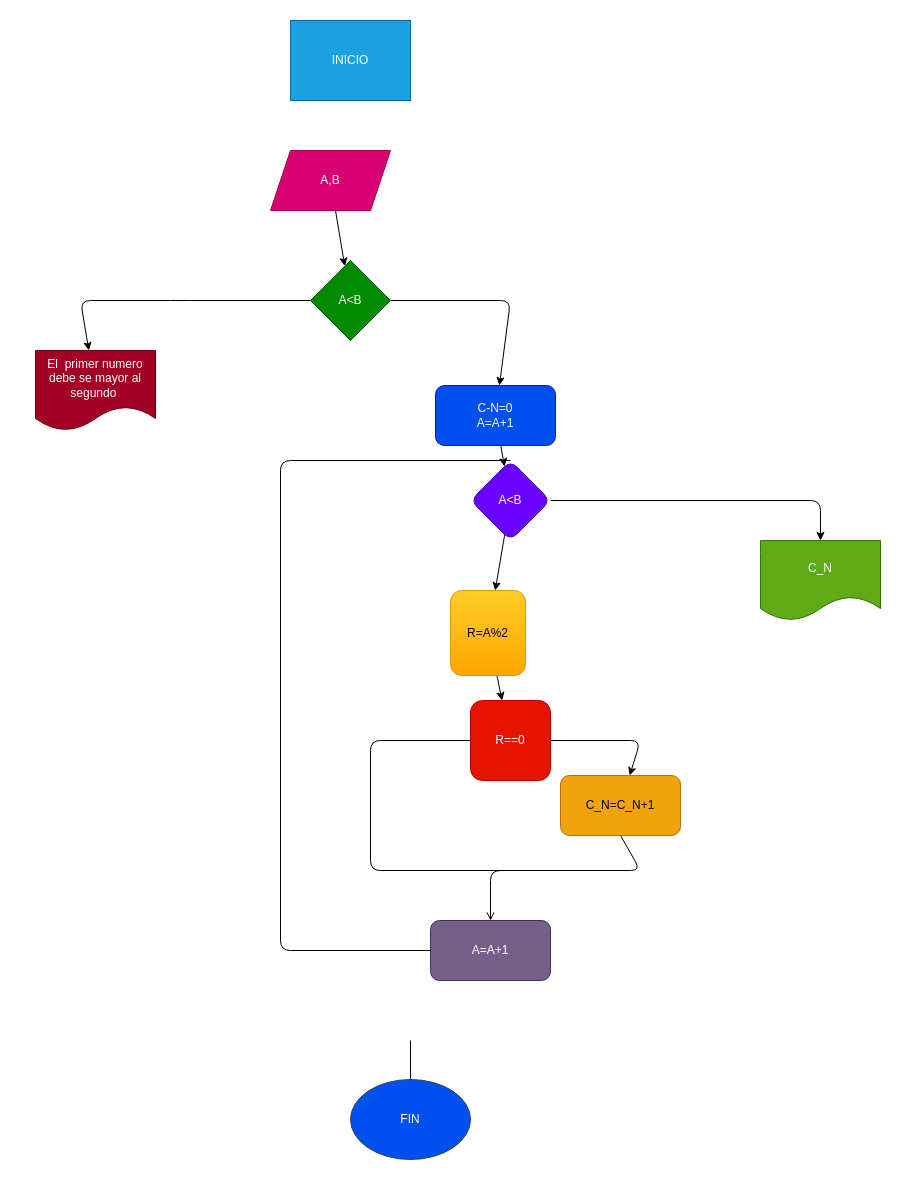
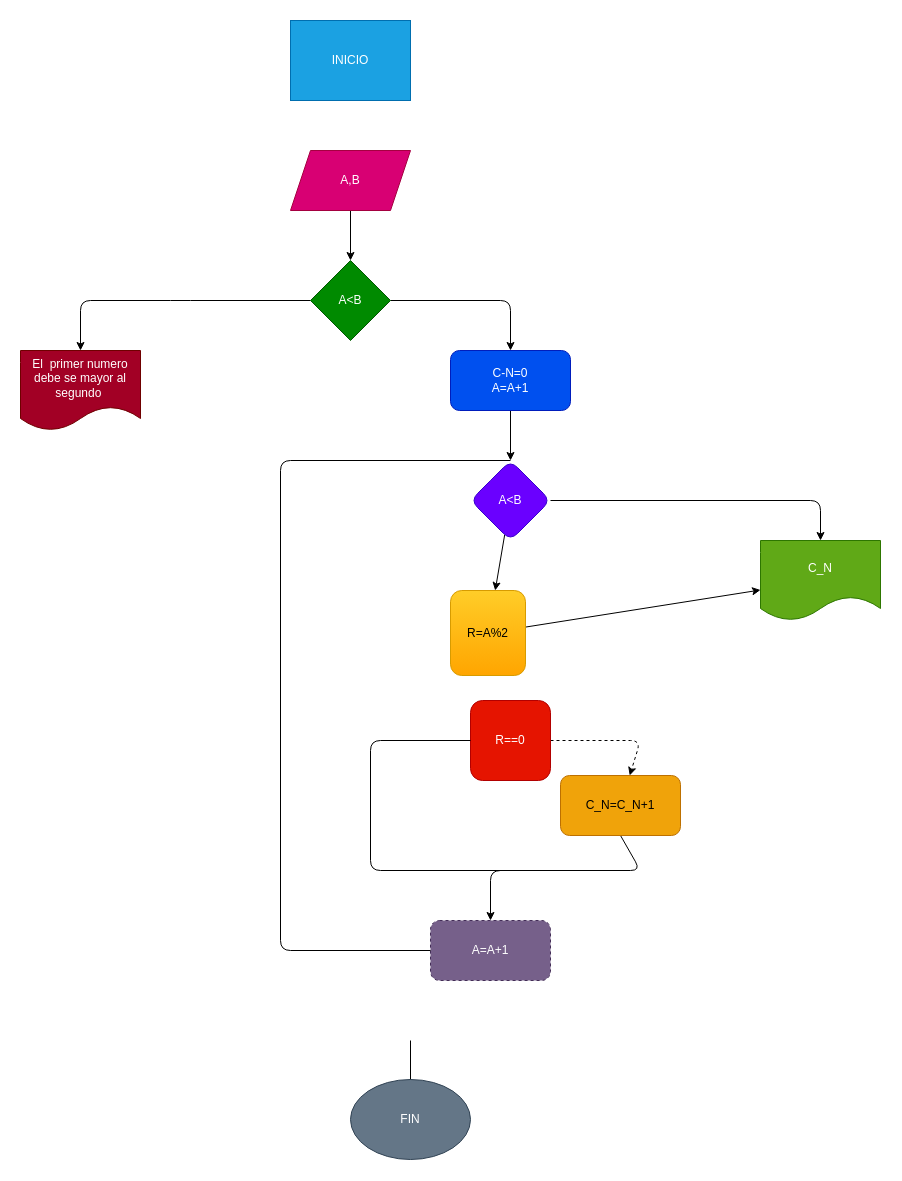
- <mxCell id="4" value="A,B" style="shape=parallelogram;perimeter=parallelogramPerimeter;whiteSpace=wrap;html=1;fixedSize=1;fillColor=#d80073;fontColor=#ffffff;strokeColor=#A50040;" parent="1" vertex="1"><mxGeometry x="270" y="150" width="120" height="60" as="geometry" /></mxCell>
+ <mxCell id="4" value="A,B" style="shape=parallelogram;perimeter=parallelogramPerimeter;whiteSpace=wrap;html=1;fixedSize=1;fillColor=#d80073;fontColor=#ffffff;strokeColor=#A50040;" parent="1" vertex="1"><mxGeometry x="290" y="150" width="120" height="60" as="geometry" /></mxCell>
- <mxCell id="10" value="El&amp;nbsp; primer numero debe se mayor al segundo&amp;nbsp;" style="shape=document;whiteSpace=wrap;html=1;boundedLbl=1;fillColor=#a20025;fontColor=#ffffff;strokeColor=#6F0000;" parent="1" vertex="1"><mxGeometry x="35" y="350" width="120" height="80" as="geometry" /></mxCell>
+ <mxCell id="10" value="El&amp;nbsp; primer numero debe se mayor al segundo&amp;nbsp;" style="shape=document;whiteSpace=wrap;html=1;boundedLbl=1;fillColor=#a20025;fontColor=#ffffff;strokeColor=#6F0000;" parent="1" vertex="1"><mxGeometry x="20" y="350" width="120" height="80" as="geometry" /></mxCell>
- <mxCell id="9" value="C-N=0&lt;br&gt;A=A+1" style="rounded=1;whiteSpace=wrap;html=1;fillColor=#0050ef;fontColor=#ffffff;strokeColor=#001DBC;" parent="1" vertex="1"><mxGeometry x="435" y="385" width="120" height="60" as="geometry" /></mxCell>
+ <mxCell id="9" value="C-N=0&lt;br&gt;A=A+1" style="rounded=1;whiteSpace=wrap;html=1;fillColor=#0050ef;fontColor=#ffffff;strokeColor=#001DBC;" parent="1" vertex="1"><mxGeometry x="450" y="350" width="120" height="60" as="geometry" /></mxCell>
- <mxCell id="14" value="" style="edgeStyle=none;html=1;" parent="1" source="15" target="17" edge="1"><mxGeometry relative="1" as="geometry" /></mxCell>
+ <mxCell id="14" value="" style="edgeStyle=none;html=1;" parent="1" source="15" target="18" edge="1"><mxGeometry relative="1" as="geometry" /></mxCell>
- <mxCell id="16" value="" style="edgeStyle=none;html=1;" parent="1" source="17" target="20" edge="1"><mxGeometry relative="1" as="geometry"><Array as="points"><mxPoint x="640" y="740" /></Array></mxGeometry></mxCell>
+ <mxCell id="16" value="" style="edgeStyle=none;html=1;dashed=1;" parent="1" source="17" target="20" edge="1"><mxGeometry relative="1" as="geometry"><Array as="points"><mxPoint x="640" y="740" /></Array></mxGeometry></mxCell>
- <mxCell id="19" value="" style="edgeStyle=none;html=1;exitX=0.5;exitY=1;exitDx=0;exitDy=0;entryX=0.5;entryY=0;entryDx=0;entryDy=0;endArrow=open;" parent="1" source="20" target="21" edge="1"><mxGeometry relative="1" as="geometry"><mxPoint x="490" y="910" as="targetPoint" /><Array as="points"><mxPoint x="640" y="870" /><mxPoint x="490" y="870" /></Array></mxGeometry></mxCell>
+ <mxCell id="19" value="" style="edgeStyle=none;html=1;exitX=0.5;exitY=1;exitDx=0;exitDy=0;entryX=0.5;entryY=0;entryDx=0;entryDy=0;" parent="1" source="20" target="21" edge="1"><mxGeometry relative="1" as="geometry"><mxPoint x="490" y="910" as="targetPoint" /><Array as="points"><mxPoint x="640" y="870" /><mxPoint x="490" y="870" /></Array></mxGeometry></mxCell>
- <mxCell id="21" value="A=A+1" style="rounded=1;whiteSpace=wrap;html=1;fillColor=#76608a;fontColor=#ffffff;strokeColor=#432D57;" parent="1" vertex="1"><mxGeometry x="430" y="920" width="120" height="60" as="geometry" /></mxCell>
+ <mxCell id="21" value="A=A+1" style="rounded=1;whiteSpace=wrap;html=1;fillColor=#76608a;fontColor=#ffffff;strokeColor=#432D57;dashed=1;" parent="1" vertex="1"><mxGeometry x="430" y="920" width="120" height="60" as="geometry" /></mxCell>
- <mxCell id="25" value="FIN" style="ellipse;whiteSpace=wrap;html=1;fillColor=#0050ef;fontColor=#ffffff;strokeColor=#314354;" parent="1" vertex="1"><mxGeometry x="350" y="1079" width="120" height="80" as="geometry" /></mxCell>
+ <mxCell id="25" value="FIN" style="ellipse;whiteSpace=wrap;html=1;fillColor=#647687;fontColor=#ffffff;strokeColor=#314354;" parent="1" vertex="1"><mxGeometry x="350" y="1079" width="120" height="80" as="geometry" /></mxCell>
